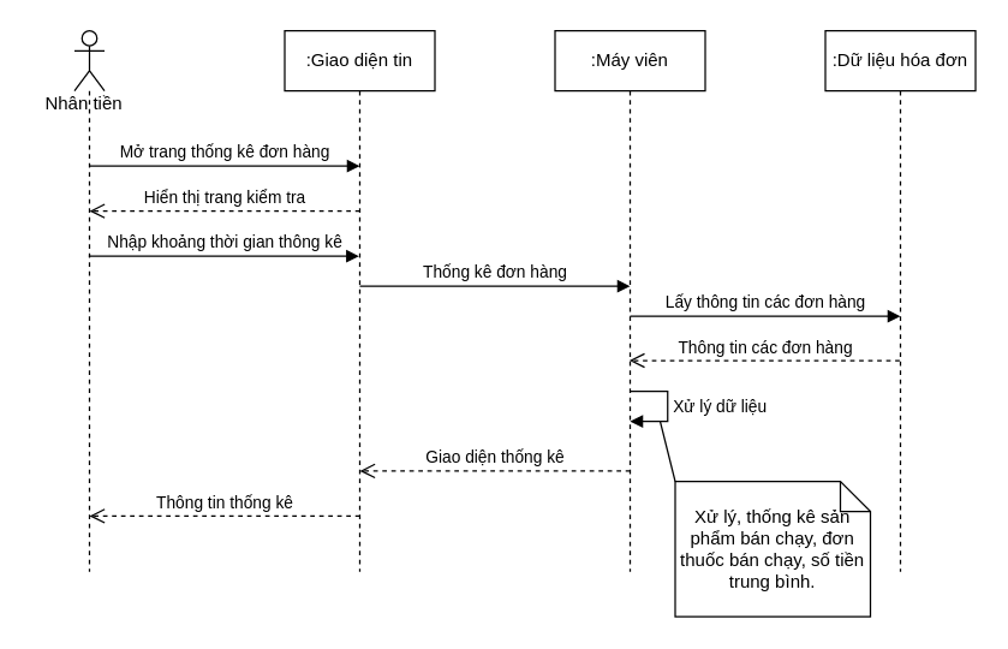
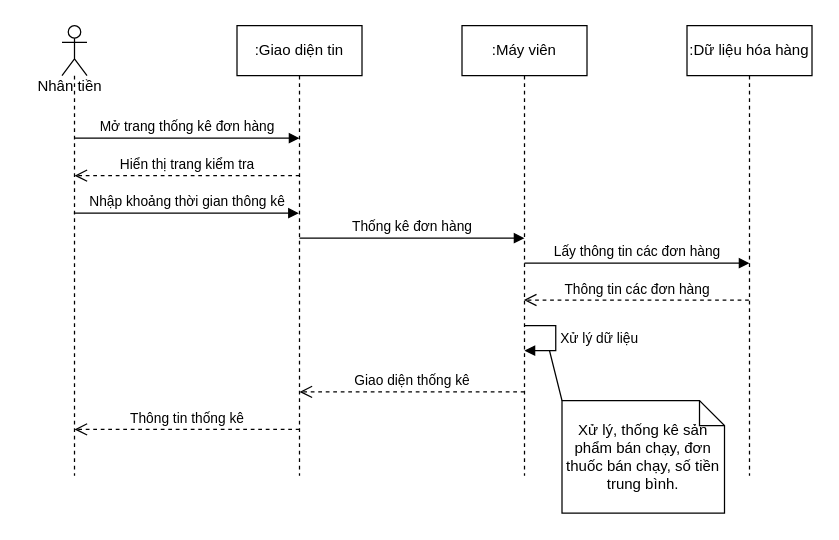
- <mxCell id="8" value=":Dữ liệu hóa đơn" style="shape=umlLifeline;perimeter=lifelinePerimeter;whiteSpace=wrap;html=1;container=1;collapsible=0;recursiveResize=0;outlineConnect=0;" vertex="1" parent="1"><mxGeometry x="549" y="20" width="100" height="360" as="geometry" /></mxCell>
+ <mxCell id="8" value=":Dữ liệu hóa hàng" style="shape=umlLifeline;perimeter=lifelinePerimeter;whiteSpace=wrap;html=1;container=1;collapsible=0;recursiveResize=0;outlineConnect=0;" vertex="1" parent="1"><mxGeometry x="549" y="20" width="100" height="360" as="geometry" /></mxCell>
